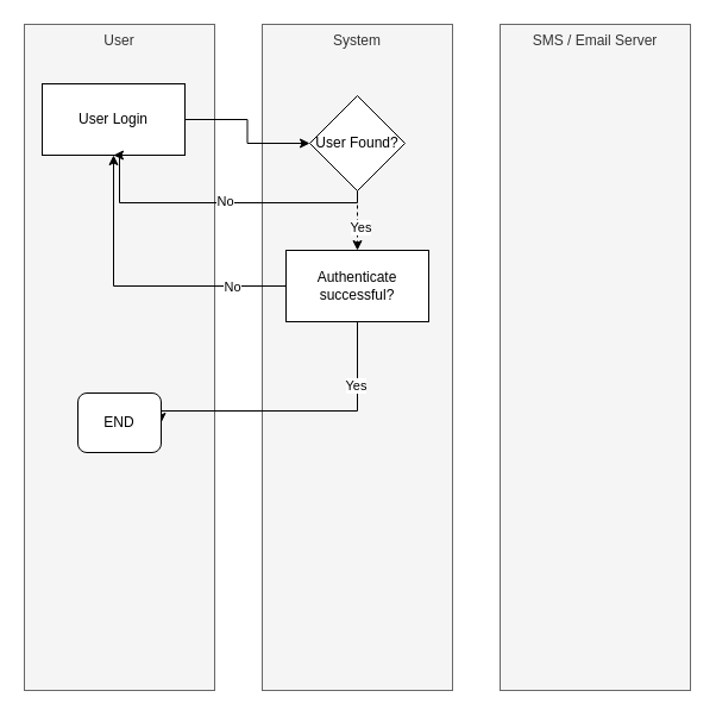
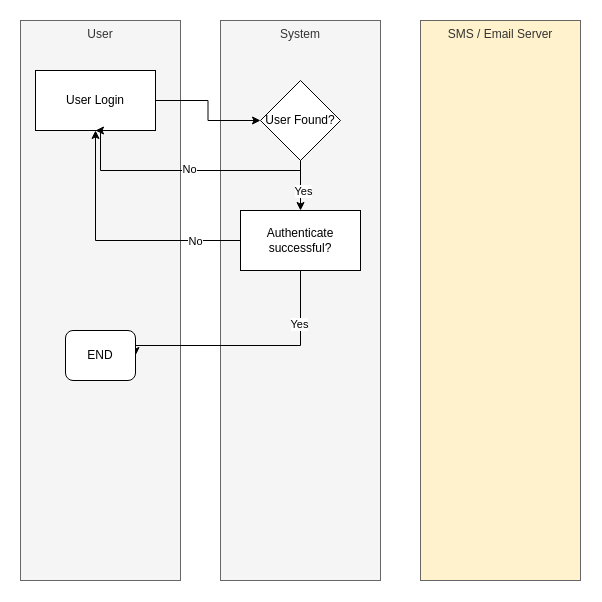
- <mxCell id="12" style="edgeStyle=orthogonalEdgeStyle;rounded=0;orthogonalLoop=1;jettySize=auto;html=1;dashed=1;" edge="1" parent="1" source="16" target="11"><mxGeometry relative="1" as="geometry" /></mxCell>
+ <mxCell id="12" style="edgeStyle=orthogonalEdgeStyle;rounded=0;orthogonalLoop=1;jettySize=auto;html=1;" edge="1" parent="1" source="16" target="11"><mxGeometry relative="1" as="geometry" /></mxCell>
- <mxCell id="4" value="SMS / Email Server" style="rounded=0;whiteSpace=wrap;html=1;verticalAlign=top;fillColor=#f5f5f5;strokeColor=#666666;fontColor=#333333;" vertex="1" parent="1"><mxGeometry x="420" y="20" width="160" height="560" as="geometry" /></mxCell>
+ <mxCell id="4" value="SMS / Email Server" style="rounded=0;whiteSpace=wrap;html=1;verticalAlign=top;fillColor=#fff2cc;strokeColor=#666666;fontColor=#333333;" vertex="1" parent="1"><mxGeometry x="420" y="20" width="160" height="560" as="geometry" /></mxCell>
